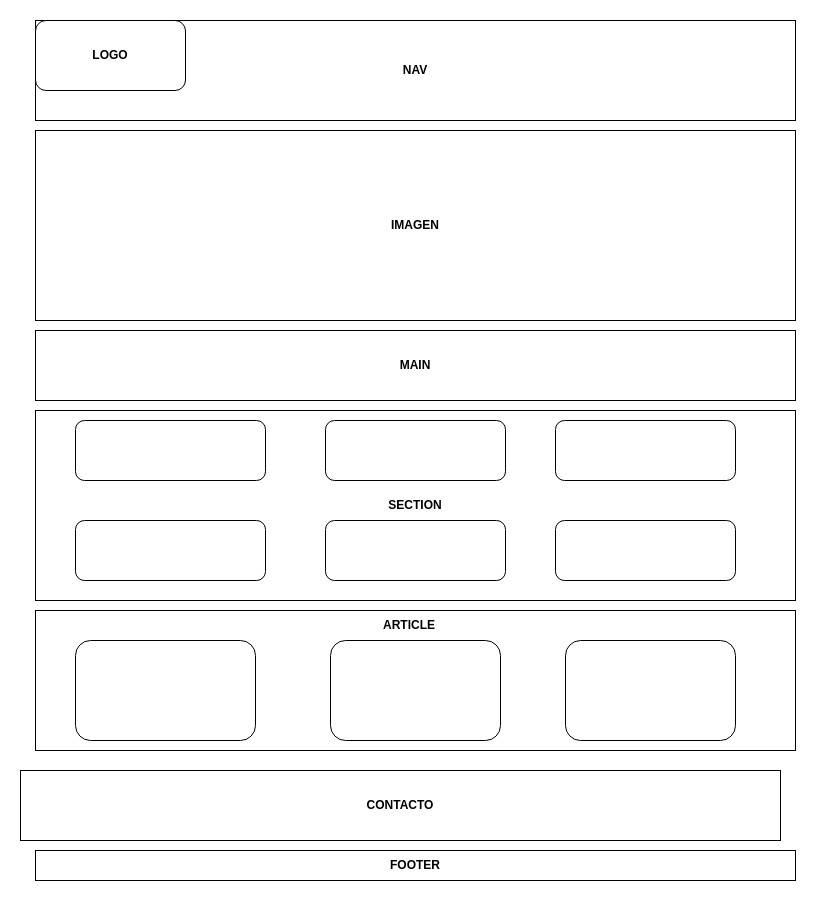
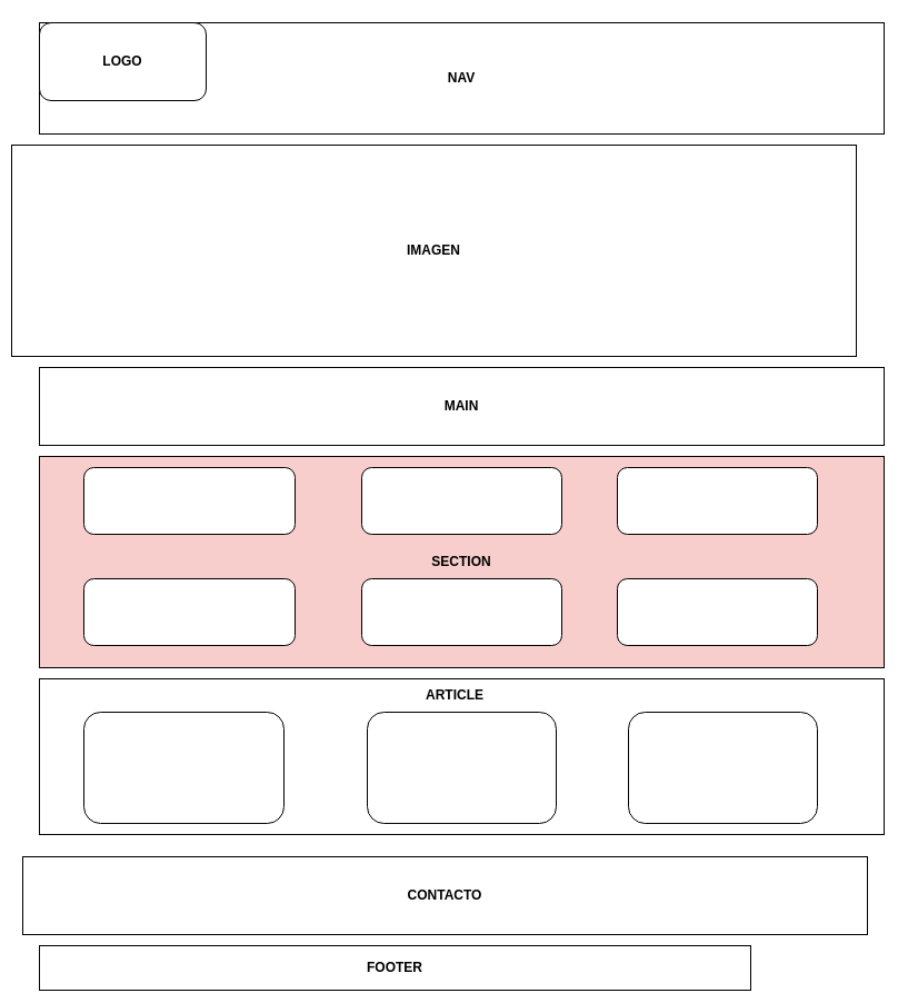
- <mxCell id="3" value="&lt;b&gt;IMAGEN&lt;/b&gt;" style="rounded=0;whiteSpace=wrap;html=1;" vertex="1" parent="1"><mxGeometry x="35" y="130" width="760" height="190" as="geometry" /></mxCell>
+ <mxCell id="3" value="&lt;b&gt;IMAGEN&lt;/b&gt;" style="rounded=0;whiteSpace=wrap;html=1;" vertex="1" parent="1"><mxGeometry x="10" y="130" width="760" height="190" as="geometry" /></mxCell>
- <mxCell id="6" value="&lt;b&gt;SECTION&lt;/b&gt;" style="rounded=0;whiteSpace=wrap;html=1;" vertex="1" parent="1"><mxGeometry x="35" y="410" width="760" height="190" as="geometry" /></mxCell>
+ <mxCell id="6" value="&lt;b&gt;SECTION&lt;/b&gt;" style="rounded=0;whiteSpace=wrap;html=1;fillColor=#f8cecc;" vertex="1" parent="1"><mxGeometry x="35" y="410" width="760" height="190" as="geometry" /></mxCell>
- <mxCell id="18" value="&lt;b&gt;FOOTER&lt;/b&gt;" style="rounded=0;whiteSpace=wrap;html=1;" vertex="1" parent="1"><mxGeometry x="35" y="850" width="760" height="30" as="geometry" /></mxCell>
+ <mxCell id="18" value="&lt;b&gt;FOOTER&lt;/b&gt;" style="rounded=0;whiteSpace=wrap;html=1;" vertex="1" parent="1"><mxGeometry x="35" y="850" width="640" height="40" as="geometry" /></mxCell>
